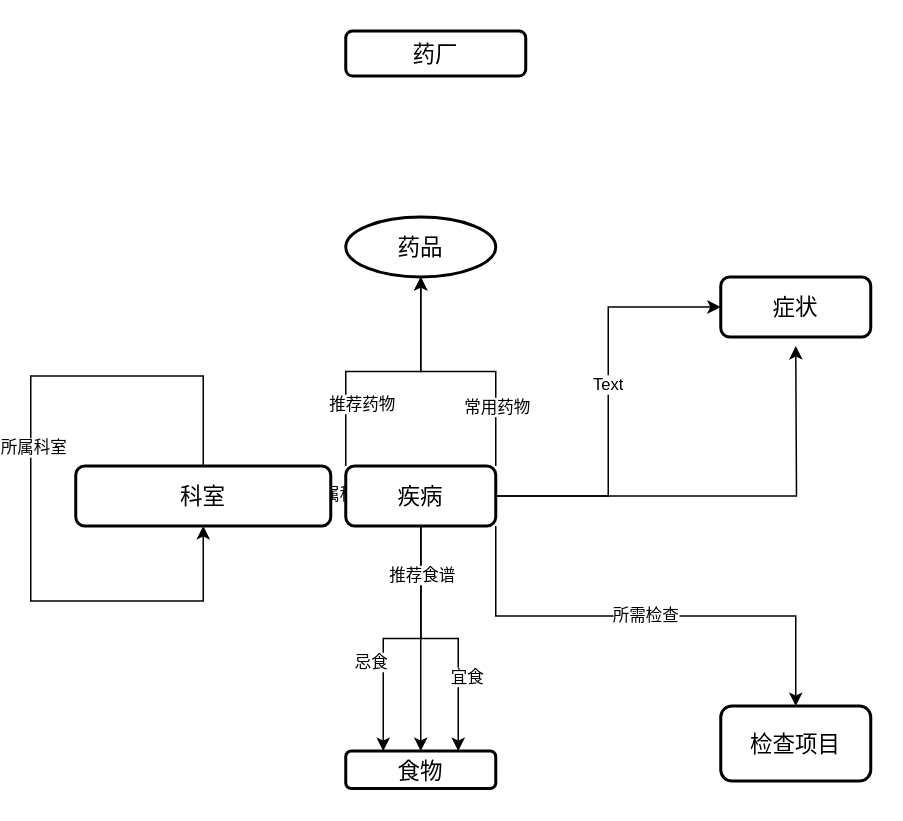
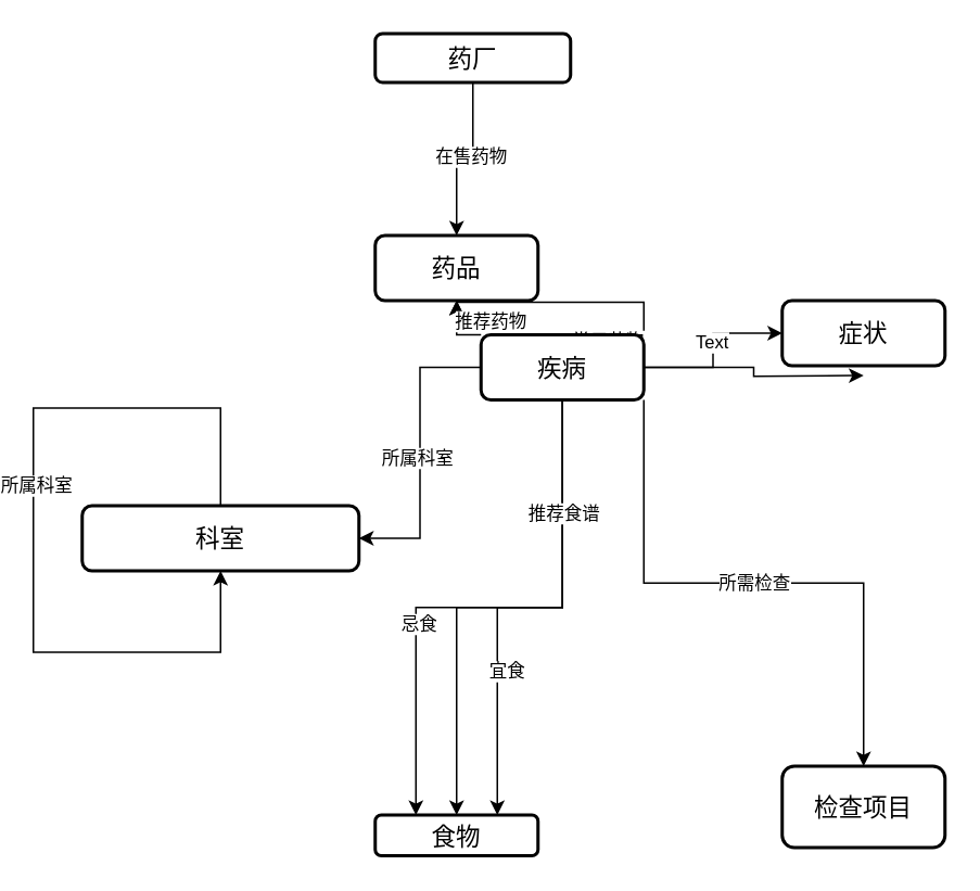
+ <mxCell id="22" style="edgeStyle=orthogonalEdgeStyle;rounded=0;orthogonalLoop=1;jettySize=auto;html=1;exitX=0.5;exitY=1;exitDx=0;exitDy=0;entryX=0.5;entryY=0;entryDx=0;entryDy=0;" edge="1" parent="1" source="24" target="21"><mxGeometry relative="1" as="geometry" /></mxCell>
+ <mxCell id="23" value="在售药物" style="edgeLabel;html=1;align=center;verticalAlign=middle;resizable=0;points=[];" vertex="1" connectable="0" parent="22"><mxGeometry x="-0.133" y="-2" relative="1" as="geometry"><mxPoint as="offset" /></mxGeometry></mxCell>
- <mxCell id="21" value="&lt;span style=&quot;font-size: 15px;&quot;&gt;药品&lt;/span&gt;" style="ellipse;whiteSpace=wrap;html=1;strokeWidth=2;fillStyle=auto;gradientColor=none;absoluteArcSize=0;perimeterSpacing=0;glass=0;" vertex="1" parent="1"><mxGeometry x="230" y="144" width="100" height="40" as="geometry" /></mxCell>
+ <mxCell id="21" value="&lt;span style=&quot;font-size: 15px;&quot;&gt;药品&lt;/span&gt;" style="rounded=1;whiteSpace=wrap;html=1;strokeWidth=2;fillStyle=auto;gradientColor=none;absoluteArcSize=0;perimeterSpacing=0;glass=0;" vertex="1" parent="1"><mxGeometry x="230" y="144" width="100" height="40" as="geometry" /></mxCell>
- <mxCell id="18" value="&lt;font style=&quot;font-size: 15px;&quot;&gt;疾病&lt;/font&gt;" style="rounded=1;whiteSpace=wrap;html=1;strokeWidth=2;fillStyle=auto;gradientColor=none;absoluteArcSize=0;perimeterSpacing=0;glass=0;" vertex="1" parent="1"><mxGeometry x="230" y="310" width="100" height="40" as="geometry" /></mxCell>
+ <mxCell id="18" value="&lt;font style=&quot;font-size: 15px;&quot;&gt;疾病&lt;/font&gt;" style="rounded=1;whiteSpace=wrap;html=1;strokeWidth=2;fillStyle=auto;gradientColor=none;absoluteArcSize=0;perimeterSpacing=0;glass=0;" vertex="1" parent="1"><mxGeometry x="295" y="205" width="100" height="40" as="geometry" /></mxCell>
